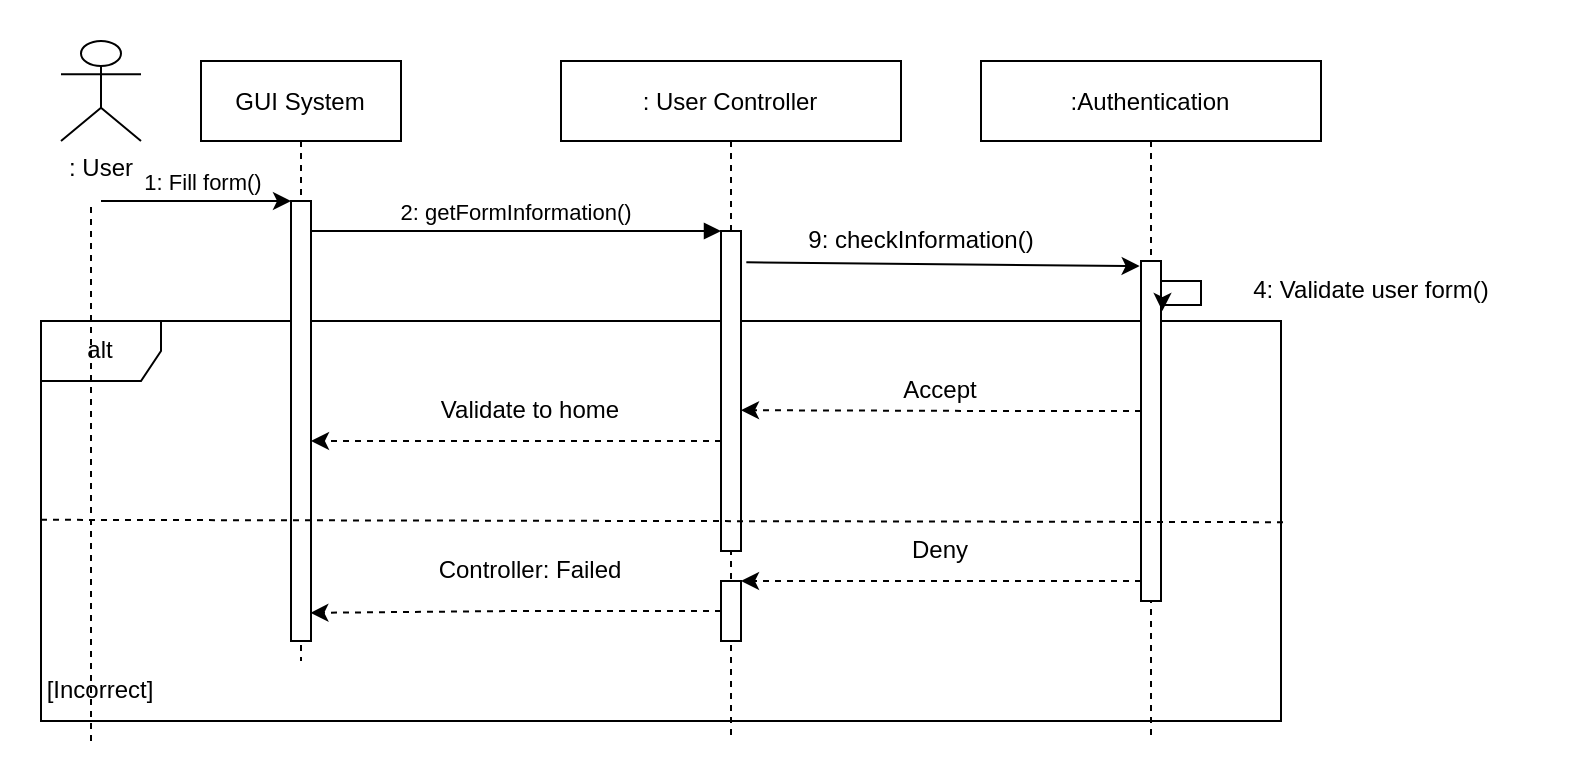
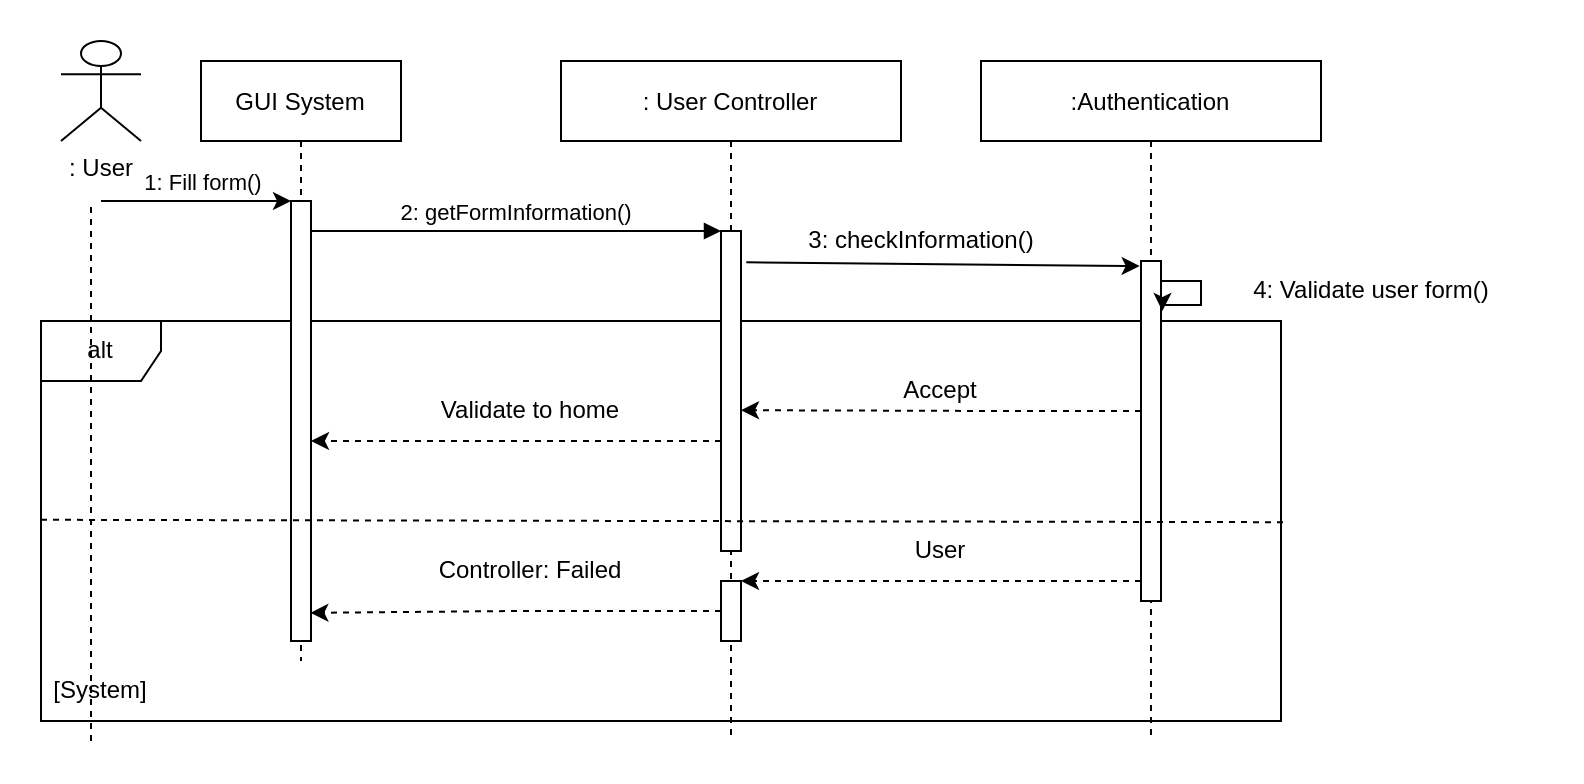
- <mxCell id="17" value="9: checkInformation()" style="text;html=1;align=center;verticalAlign=middle;resizable=0;points=[];autosize=1;strokeColor=none;fillColor=none;" vertex="1" parent="1"><mxGeometry x="390" y="105" width="140" height="30" as="geometry" /></mxCell>
+ <mxCell id="17" value="3: checkInformation()" style="text;html=1;align=center;verticalAlign=middle;resizable=0;points=[];autosize=1;strokeColor=none;fillColor=none;" vertex="1" parent="1"><mxGeometry x="390" y="105" width="140" height="30" as="geometry" /></mxCell>
- <mxCell id="27" value="Deny" style="text;html=1;strokeColor=none;fillColor=none;align=center;verticalAlign=middle;whiteSpace=wrap;rounded=0;" vertex="1" parent="1"><mxGeometry x="440" y="260" width="60" height="30" as="geometry" /></mxCell>
+ <mxCell id="27" value="User" style="text;html=1;strokeColor=none;fillColor=none;align=center;verticalAlign=middle;whiteSpace=wrap;rounded=0;" vertex="1" parent="1"><mxGeometry x="440" y="260" width="60" height="30" as="geometry" /></mxCell>
- <mxCell id="22" value="[Incorrect]" style="text;html=1;strokeColor=none;fillColor=none;align=center;verticalAlign=middle;whiteSpace=wrap;rounded=0;" vertex="1" parent="1"><mxGeometry x="20" y="330" width="60" height="30" as="geometry" /></mxCell>
+ <mxCell id="22" value="[System]" style="text;html=1;strokeColor=none;fillColor=none;align=center;verticalAlign=middle;whiteSpace=wrap;rounded=0;" vertex="1" parent="1"><mxGeometry x="20" y="330" width="60" height="30" as="geometry" /></mxCell>
